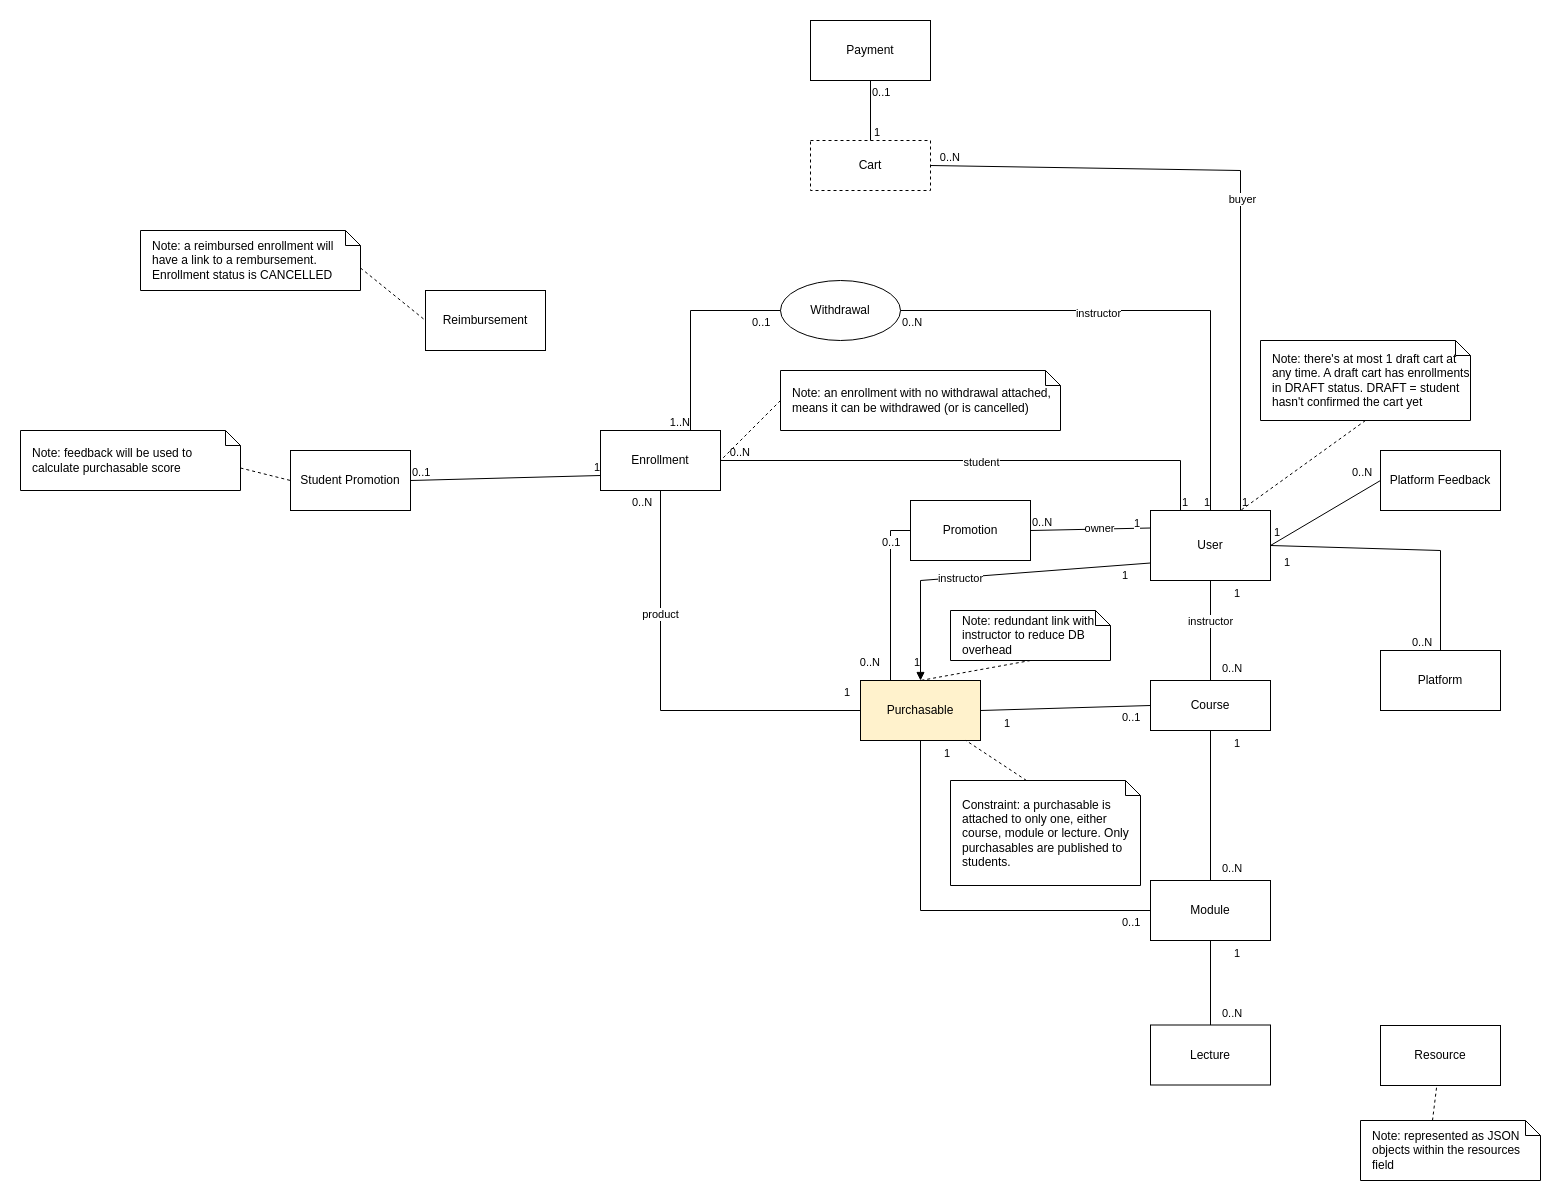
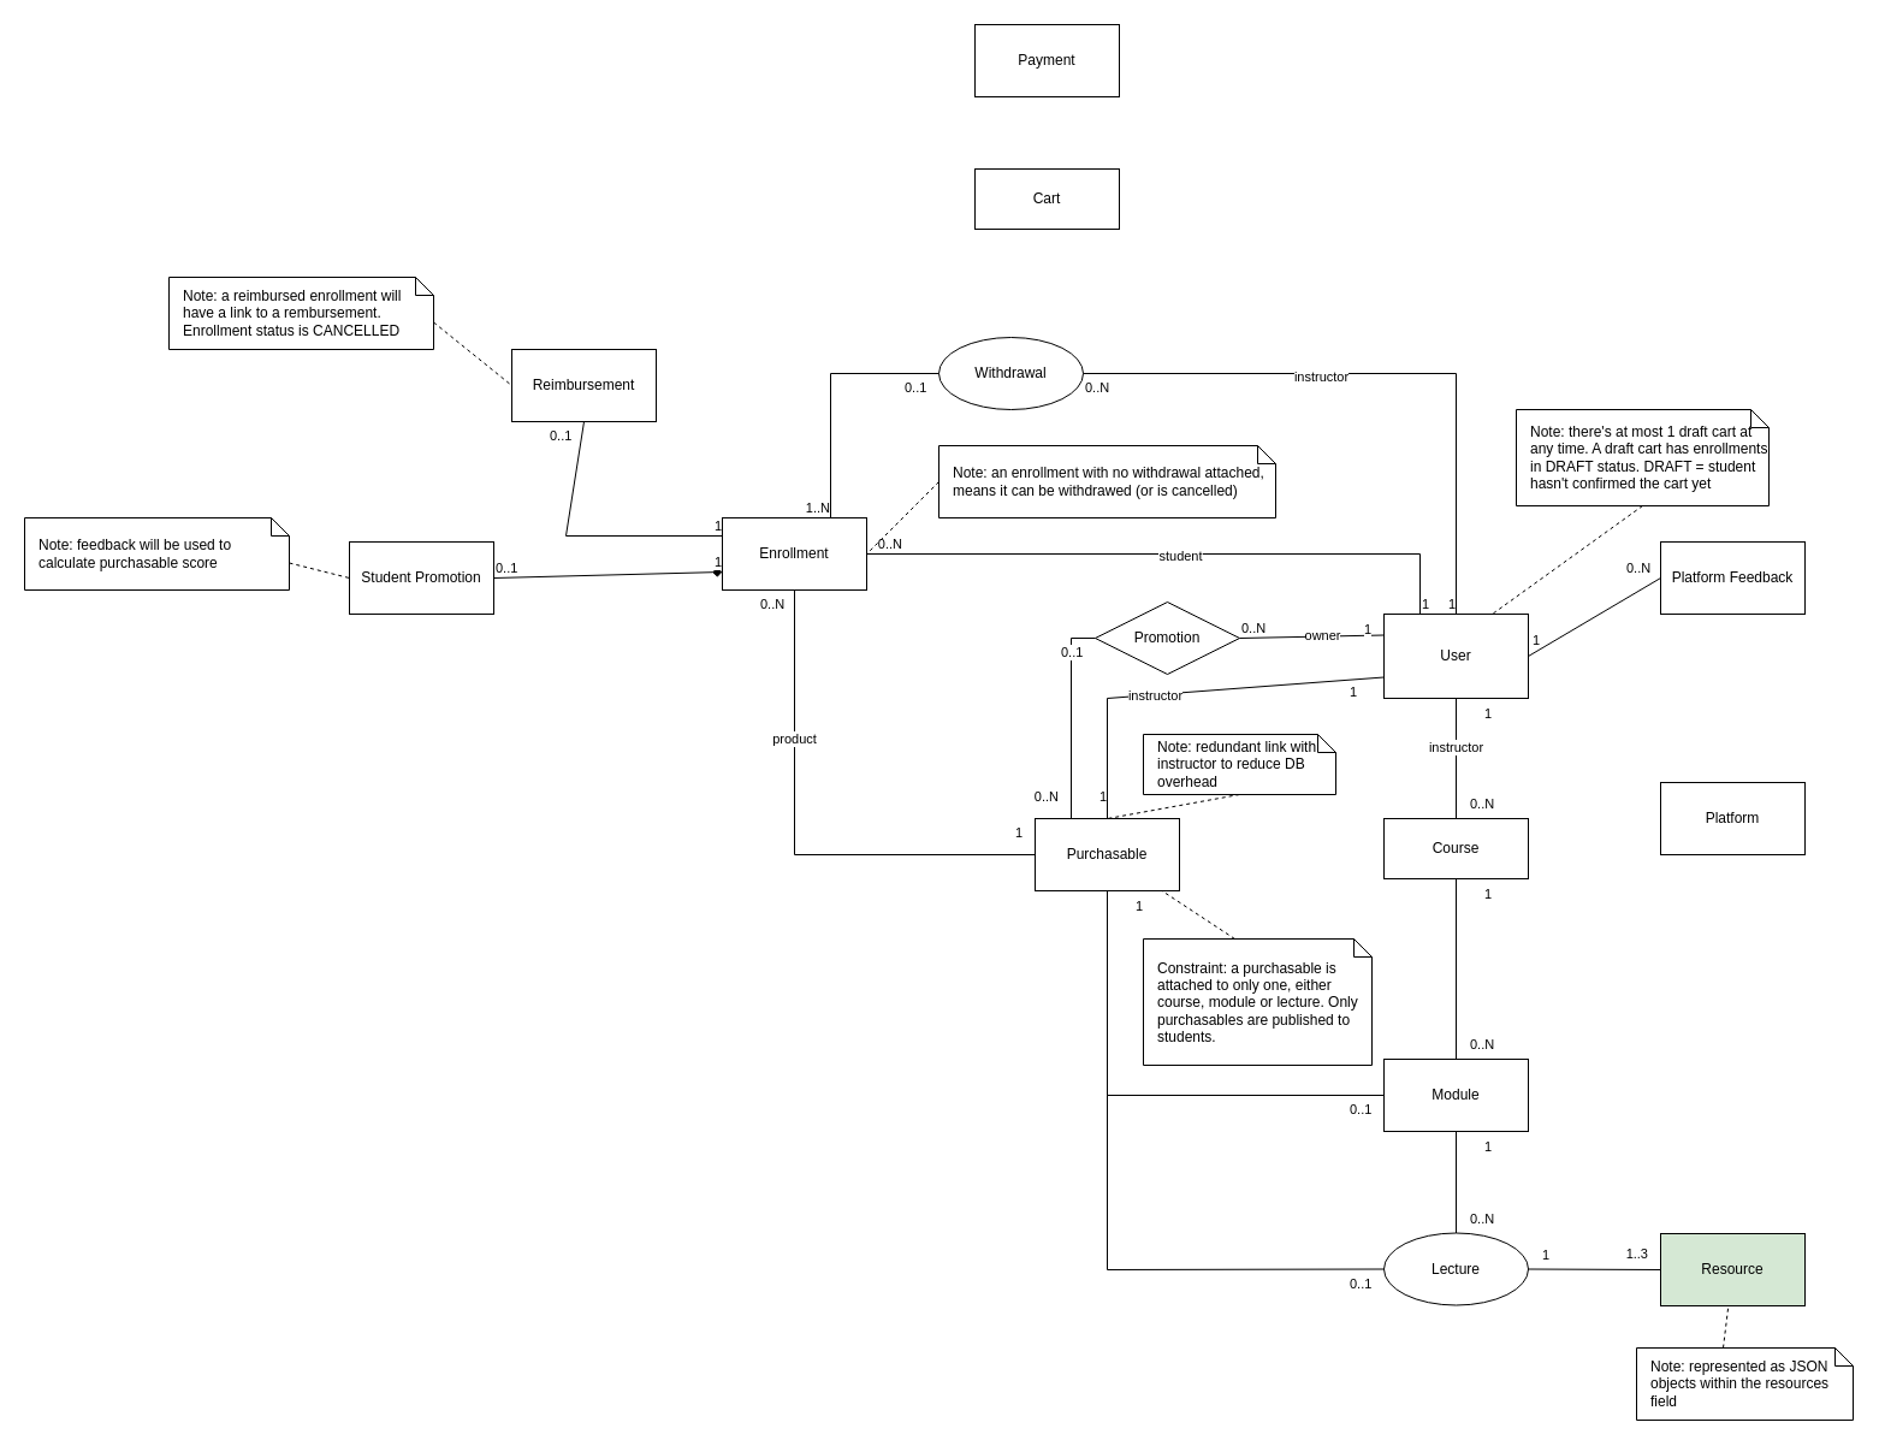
- <mxCell id="59" value="" style="endArrow=none;html=1;rounded=0;exitX=0.5;exitY=1;exitDx=0;exitDy=0;entryX=0.5;entryY=0;entryDx=0;entryDy=0;startFill=0;" parent="1" source="58" target="57" edge="1"><mxGeometry relative="1" as="geometry"><mxPoint x="940" y="115" as="sourcePoint" /><mxPoint x="920" y="265" as="targetPoint" /><Array as="points" /></mxGeometry></mxCell>
- <mxCell id="60" value="0..1" style="edgeLabel;resizable=0;html=1;;align=left;verticalAlign=bottom;" parent="59" connectable="0" vertex="1"><mxGeometry x="-1" relative="1" as="geometry"><mxPoint y="20" as="offset" /></mxGeometry></mxCell>
- <mxCell id="61" value="1" style="edgeLabel;resizable=0;html=1;;align=right;verticalAlign=bottom;" parent="59" connectable="0" vertex="1"><mxGeometry x="1" relative="1" as="geometry"><mxPoint x="10" as="offset" /></mxGeometry></mxCell>
- <mxCell id="57" value="Cart" style="rounded=0;whiteSpace=wrap;html=1;dashed=1;" parent="1" vertex="1"><mxGeometry x="810" y="140" width="120" height="50" as="geometry" /></mxCell>
+ <mxCell id="57" value="Cart" style="rounded=0;whiteSpace=wrap;html=1;" parent="1" vertex="1"><mxGeometry x="810" y="140" width="120" height="50" as="geometry" /></mxCell>
- <mxCell id="62" value="" style="endArrow=none;html=1;rounded=0;exitX=0.75;exitY=0;exitDx=0;exitDy=0;entryX=1;entryY=0.5;entryDx=0;entryDy=0;startFill=0;" parent="1" source="2" target="57" edge="1"><mxGeometry relative="1" as="geometry"><mxPoint x="1070" y="270" as="sourcePoint" /><mxPoint x="1070" y="330" as="targetPoint" /><Array as="points"><mxPoint x="1240" y="170" /></Array></mxGeometry></mxCell>
- <mxCell id="63" value="1" style="edgeLabel;resizable=0;html=1;;align=left;verticalAlign=bottom;" parent="62" connectable="0" vertex="1"><mxGeometry x="-1" relative="1" as="geometry"><mxPoint as="offset" /></mxGeometry></mxCell>
- <mxCell id="64" value="0..N" style="edgeLabel;resizable=0;html=1;;align=right;verticalAlign=bottom;" parent="62" connectable="0" vertex="1"><mxGeometry x="1" relative="1" as="geometry"><mxPoint x="30" as="offset" /></mxGeometry></mxCell>
- <mxCell id="65" value="buyer" style="edgeLabel;html=1;align=center;verticalAlign=middle;resizable=0;points=[];" parent="62" vertex="1" connectable="0"><mxGeometry x="-0.041" y="-1" relative="1" as="geometry"><mxPoint as="offset" /></mxGeometry></mxCell>
+ <mxCell id="79" value="" style="endArrow=none;html=1;rounded=0;exitX=0.5;exitY=1;exitDx=0;exitDy=0;entryX=0;entryY=0.25;entryDx=0;entryDy=0;startFill=0;" edge="1" parent="1" source="78" target="48"><mxGeometry relative="1" as="geometry"><mxPoint x="555" y="410" as="sourcePoint" /><mxPoint x="465" y="530" as="targetPoint" /><Array as="points"><mxPoint x="470" y="445" /></Array></mxGeometry></mxCell>
+ <mxCell id="80" value="0..1" style="edgeLabel;resizable=0;html=1;;align=left;verticalAlign=bottom;" connectable="0" vertex="1" parent="79"><mxGeometry x="-1" relative="1" as="geometry"><mxPoint x="-30" y="20" as="offset" /></mxGeometry></mxCell>
+ <mxCell id="81" value="1" style="edgeLabel;resizable=0;html=1;;align=right;verticalAlign=bottom;" connectable="0" vertex="1" parent="79"><mxGeometry x="1" relative="1" as="geometry"><mxPoint as="offset" /></mxGeometry></mxCell>
- <mxCell id="85" value="" style="endArrow=none;html=1;rounded=0;exitX=1;exitY=0.5;exitDx=0;exitDy=0;startFill=0;entryX=0;entryY=0.75;entryDx=0;entryDy=0;" edge="1" parent="1" source="84" target="48"><mxGeometry relative="1" as="geometry"><mxPoint x="420" y="497.5" as="sourcePoint" /><mxPoint x="570" y="470" as="targetPoint" /><Array as="points" /></mxGeometry></mxCell>
+ <mxCell id="85" value="" style="endArrow=diamond;html=1;rounded=0;exitX=1;exitY=0.5;exitDx=0;exitDy=0;startFill=0;entryX=0;entryY=0.75;entryDx=0;entryDy=0;" edge="1" parent="1" source="84" target="48"><mxGeometry relative="1" as="geometry"><mxPoint x="420" y="497.5" as="sourcePoint" /><mxPoint x="570" y="470" as="targetPoint" /><Array as="points" /></mxGeometry></mxCell>
- <mxCell id="40" value="Promotion" style="rounded=0;whiteSpace=wrap;html=1;" parent="1" vertex="1"><mxGeometry x="910" y="500" width="120" height="60" as="geometry" /></mxCell>
+ <mxCell id="40" value="Promotion" style="rhombus;whiteSpace=wrap;html=1;" parent="1" vertex="1"><mxGeometry x="910" y="500" width="120" height="60" as="geometry" /></mxCell>
- <mxCell id="95" value="" style="endArrow=none;html=1;rounded=0;exitX=0.5;exitY=0;exitDx=0;exitDy=0;entryX=1;entryY=0.5;entryDx=0;entryDy=0;startFill=0;" edge="1" parent="1" source="94" target="2"><mxGeometry relative="1" as="geometry"><mxPoint x="1410" y="562.5" as="sourcePoint" /><mxPoint x="1300" y="627.5" as="targetPoint" /><Array as="points"><mxPoint x="1440" y="550" /></Array></mxGeometry></mxCell>
- <mxCell id="96" value="0..N" style="edgeLabel;resizable=0;html=1;;align=left;verticalAlign=bottom;" connectable="0" vertex="1" parent="95"><mxGeometry x="-1" relative="1" as="geometry"><mxPoint x="-30" as="offset" /></mxGeometry></mxCell>
- <mxCell id="97" value="1" style="edgeLabel;resizable=0;html=1;;align=right;verticalAlign=bottom;" connectable="0" vertex="1" parent="95"><mxGeometry x="1" relative="1" as="geometry"><mxPoint x="20" y="25" as="offset" /></mxGeometry></mxCell>
- <mxCell id="34" value="" style="endArrow=block;html=1;rounded=0;exitX=0;exitY=0.75;exitDx=0;exitDy=0;entryX=0.5;entryY=0;entryDx=0;entryDy=0;startFill=0;" parent="1" source="2" target="22" edge="1"><mxGeometry relative="1" as="geometry"><mxPoint x="1090" y="580" as="sourcePoint" /><mxPoint x="950" y="580" as="targetPoint" /><Array as="points"><mxPoint x="920" y="580" /></Array></mxGeometry></mxCell>
+ <mxCell id="34" value="" style="endArrow=none;html=1;rounded=0;exitX=0;exitY=0.75;exitDx=0;exitDy=0;entryX=0.5;entryY=0;entryDx=0;entryDy=0;startFill=0;" parent="1" source="2" target="22" edge="1"><mxGeometry relative="1" as="geometry"><mxPoint x="1090" y="580" as="sourcePoint" /><mxPoint x="950" y="580" as="targetPoint" /><Array as="points"><mxPoint x="920" y="580" /></Array></mxGeometry></mxCell>
- <mxCell id="23" value="" style="endArrow=none;html=1;rounded=0;exitX=0;exitY=0.5;exitDx=0;exitDy=0;entryX=1;entryY=0.5;entryDx=0;entryDy=0;startFill=0;" parent="1" source="3" target="22" edge="1"><mxGeometry relative="1" as="geometry"><mxPoint x="1080" y="830" as="sourcePoint" /><mxPoint x="1080" y="770" as="targetPoint" /></mxGeometry></mxCell>
- <mxCell id="24" value="0..1" style="edgeLabel;resizable=0;html=1;;align=left;verticalAlign=bottom;" parent="23" connectable="0" vertex="1"><mxGeometry x="-1" relative="1" as="geometry"><mxPoint x="-30" y="20" as="offset" /></mxGeometry></mxCell>
- <mxCell id="25" value="1" style="edgeLabel;resizable=0;html=1;;align=right;verticalAlign=bottom;" parent="23" connectable="0" vertex="1"><mxGeometry x="1" relative="1" as="geometry"><mxPoint x="30" y="21" as="offset" /></mxGeometry></mxCell>
- <mxCell id="22" value="Purchasable" style="rounded=0;whiteSpace=wrap;html=1;fillColor=#fff2cc;" parent="1" vertex="1"><mxGeometry x="860" y="680" width="120" height="60" as="geometry" /></mxCell>
+ <mxCell id="22" value="Purchasable" style="rounded=0;whiteSpace=wrap;html=1;" parent="1" vertex="1"><mxGeometry x="860" y="680" width="120" height="60" as="geometry" /></mxCell>
+ <mxCell id="29" value="" style="endArrow=none;html=1;rounded=0;exitX=0;exitY=0.5;exitDx=0;exitDy=0;entryX=0.5;entryY=1;entryDx=0;entryDy=0;startFill=0;" parent="1" source="5" target="22" edge="1"><mxGeometry relative="1" as="geometry"><mxPoint x="1080" y="970" as="sourcePoint" /><mxPoint x="880" y="880" as="targetPoint" /><Array as="points"><mxPoint x="920" y="1055" /></Array></mxGeometry></mxCell>
+ <mxCell id="30" value="0..1" style="edgeLabel;resizable=0;html=1;;align=left;verticalAlign=bottom;" parent="29" connectable="0" vertex="1"><mxGeometry x="-1" relative="1" as="geometry"><mxPoint x="-30" y="20" as="offset" /></mxGeometry></mxCell>
+ <mxCell id="31" value="1" style="edgeLabel;resizable=0;html=1;;align=right;verticalAlign=bottom;" parent="29" connectable="0" vertex="1"><mxGeometry x="1" relative="1" as="geometry"><mxPoint x="30" y="21" as="offset" /></mxGeometry></mxCell>
- <mxCell id="5" value="Lecture" style="rounded=0;whiteSpace=wrap;html=1;" parent="1" vertex="1"><mxGeometry x="1150" y="1024.5" width="120" height="60" as="geometry" /></mxCell>
+ <mxCell id="5" value="Lecture" style="ellipse;whiteSpace=wrap;html=1;" parent="1" vertex="1"><mxGeometry x="1150" y="1024.5" width="120" height="60" as="geometry" /></mxCell>
+ <mxCell id="10" value="" style="endArrow=none;html=1;rounded=0;exitX=1;exitY=0.5;exitDx=0;exitDy=0;entryX=0;entryY=0.5;entryDx=0;entryDy=0;startFill=0;" parent="1" source="5" target="9" edge="1"><mxGeometry relative="1" as="geometry"><mxPoint x="1303" y="925" as="sourcePoint" /><mxPoint x="1303" y="840" as="targetPoint" /></mxGeometry></mxCell>
+ <mxCell id="11" value="1" style="edgeLabel;resizable=0;html=1;;align=left;verticalAlign=bottom;" parent="10" connectable="0" vertex="1"><mxGeometry x="-1" relative="1" as="geometry"><mxPoint x="10" y="-4" as="offset" /></mxGeometry></mxCell>
+ <mxCell id="12" value="1..3" style="edgeLabel;resizable=0;html=1;;align=right;verticalAlign=bottom;" parent="10" connectable="0" vertex="1"><mxGeometry x="1" relative="1" as="geometry"><mxPoint x="-10" y="-5" as="offset" /></mxGeometry></mxCell>
- <mxCell id="9" value="Resource" style="rounded=0;whiteSpace=wrap;html=1;" parent="1" vertex="1"><mxGeometry x="1380" y="1025" width="120" height="60" as="geometry" /></mxCell>
+ <mxCell id="9" value="Resource" style="rounded=0;whiteSpace=wrap;html=1;fillColor=#d5e8d4;" parent="1" vertex="1"><mxGeometry x="1380" y="1025" width="120" height="60" as="geometry" /></mxCell>
